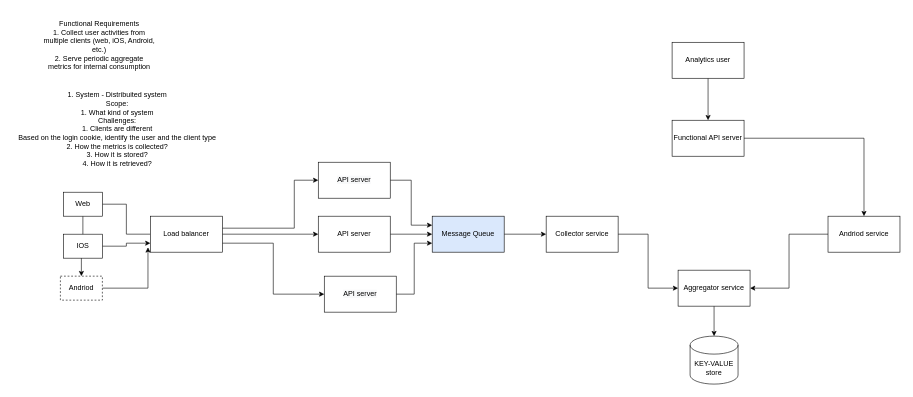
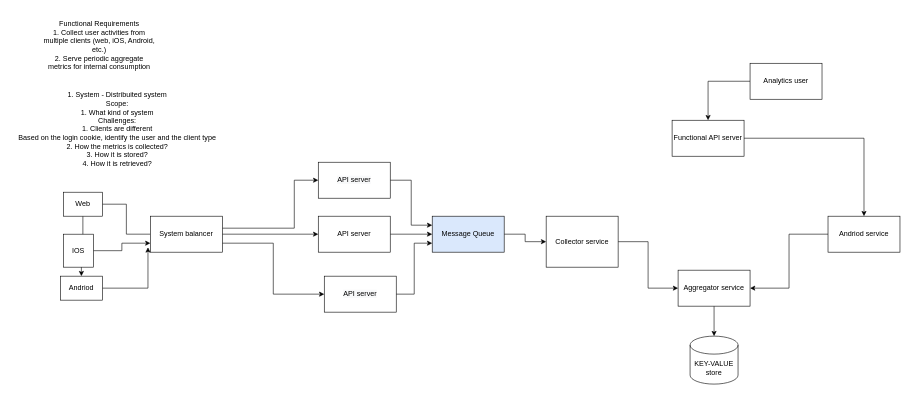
- <mxCell id="31" value="Analytics user" style="rounded=0;whiteSpace=wrap;html=1;" vertex="1" parent="1"><mxGeometry x="1120" y="70" width="120" height="60" as="geometry" /></mxCell>
+ <mxCell id="31" value="Analytics user" style="rounded=0;whiteSpace=wrap;html=1;" vertex="1" parent="1"><mxGeometry x="1250" y="105" width="120" height="60" as="geometry" /></mxCell>
- <mxCell id="14" value="Load balancer" style="rounded=0;whiteSpace=wrap;html=1;" vertex="1" parent="1"><mxGeometry x="250" y="360" width="120" height="60" as="geometry" /></mxCell>
+ <mxCell id="14" value="System balancer" style="rounded=0;whiteSpace=wrap;html=1;" vertex="1" parent="1"><mxGeometry x="250" y="360" width="120" height="60" as="geometry" /></mxCell>
- <mxCell id="24" value="Collector service" style="rounded=0;whiteSpace=wrap;html=1;" vertex="1" parent="1"><mxGeometry x="910" y="360" width="120" height="60" as="geometry" /></mxCell>
+ <mxCell id="24" value="Collector service" style="rounded=0;whiteSpace=wrap;html=1;" vertex="1" parent="1"><mxGeometry x="910" y="360" width="120" height="85" as="geometry" /></mxCell>
- <mxCell id="8" value="IOS" style="rounded=0;whiteSpace=wrap;html=1;" vertex="1" parent="1"><mxGeometry x="105" y="390" width="65" height="40" as="geometry" /></mxCell>
+ <mxCell id="8" value="IOS" style="rounded=0;whiteSpace=wrap;html=1;" vertex="1" parent="1"><mxGeometry x="105" y="390" width="50" height="55" as="geometry" /></mxCell>
- <mxCell id="10" value="Andriod" style="rounded=0;whiteSpace=wrap;html=1;dashed=1;" vertex="1" parent="1"><mxGeometry x="100" y="460" width="70" height="40" as="geometry" /></mxCell>
+ <mxCell id="10" value="Andriod" style="rounded=0;whiteSpace=wrap;html=1;" vertex="1" parent="1"><mxGeometry x="100" y="460" width="70" height="40" as="geometry" /></mxCell>
